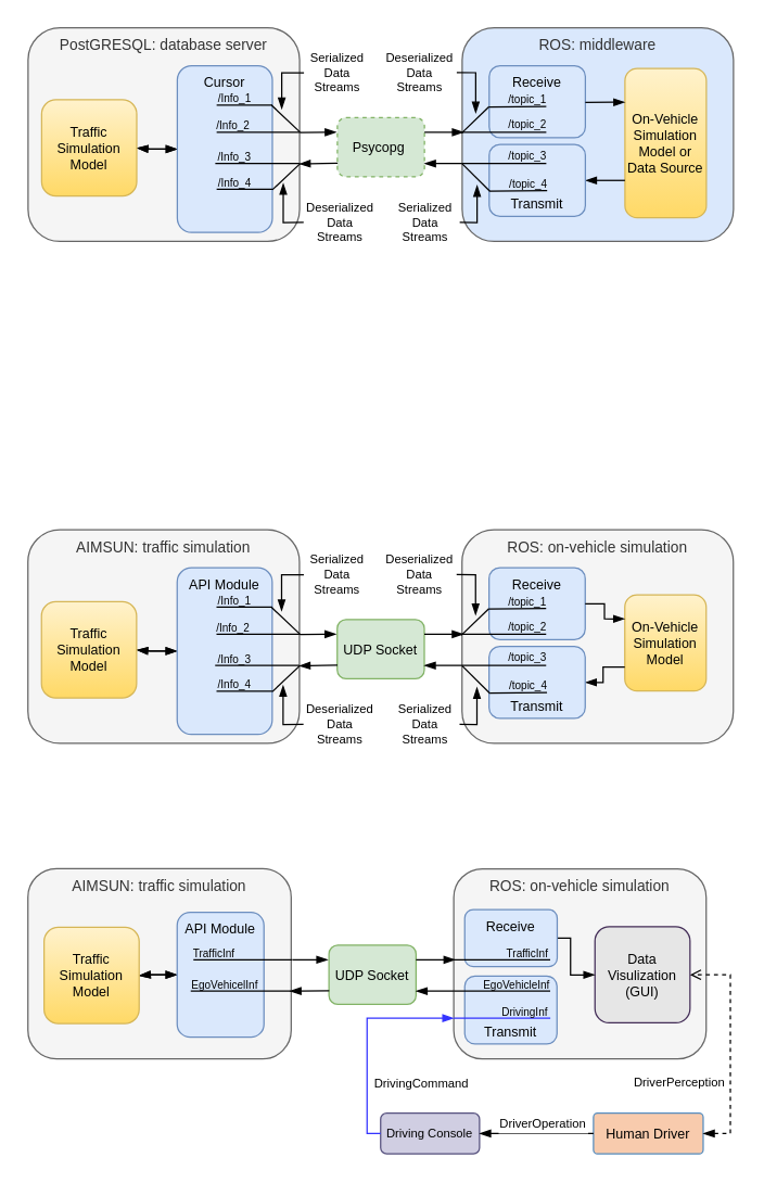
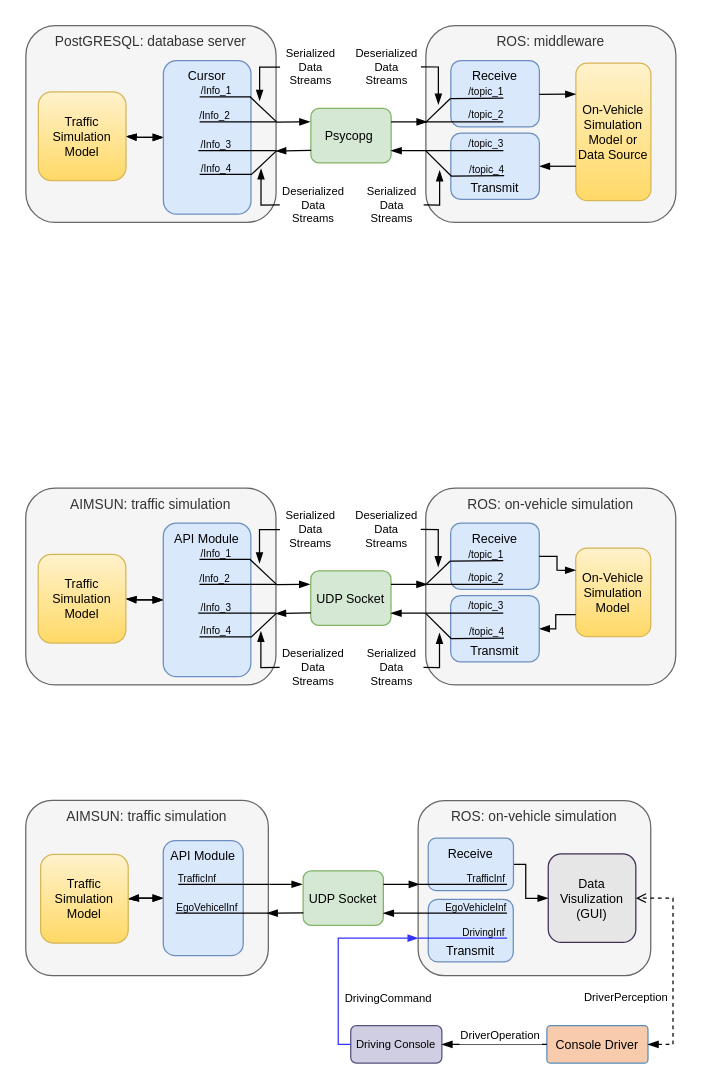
- <mxCell id="85" value="ROS: middleware" style="rounded=1;align=center;verticalAlign=top;fontSize=11;fontStyle=0;strokeColor=#666666;fillColor=#dae8fc;fontColor=#333333;glass=0;" vertex="1" parent="1"><mxGeometry x="340.11" y="20" width="200" height="157.48" as="geometry" /></mxCell>
+ <mxCell id="85" value="ROS: middleware" style="rounded=1;align=center;verticalAlign=top;fontSize=11;fontStyle=0;strokeColor=#666666;fillColor=#f5f5f5;fontColor=#333333;glass=0;" vertex="1" parent="1"><mxGeometry x="340.11" y="20" width="200" height="157.48" as="geometry" /></mxCell>
- <mxCell id="84" value="Psycopg " style="rounded=1;align=center;verticalAlign=middle;fillColor=#d5e8d4;strokeColor=#82b366;fontSize=10;fontStyle=0;dashed=1;" vertex="1" parent="1"><mxGeometry x="248.11" y="86.15" width="64.21" height="43.71" as="geometry" /></mxCell>
+ <mxCell id="84" value="Psycopg " style="rounded=1;align=center;verticalAlign=middle;fillColor=#d5e8d4;strokeColor=#82b366;fontSize=10;fontStyle=0;" vertex="1" parent="1"><mxGeometry x="248.11" y="86.15" width="64.21" height="43.71" as="geometry" /></mxCell>
- <mxCell id="19" value="Human Driver" style="rounded=1;align=center;verticalAlign=middle;fontSize=10;fontStyle=0;fillColor=#F8CBAD;strokeColor=#578EC0;arcSize=10;" parent="1" vertex="1"><mxGeometry x="436.9" y="820" width="80.88" height="30" as="geometry" /></mxCell>
+ <mxCell id="19" value="Console Driver" style="rounded=1;align=center;verticalAlign=middle;fontSize=10;fontStyle=0;fillColor=#F8CBAD;strokeColor=#578EC0;arcSize=10;" parent="1" vertex="1"><mxGeometry x="436.9" y="820" width="80.88" height="30" as="geometry" /></mxCell>
